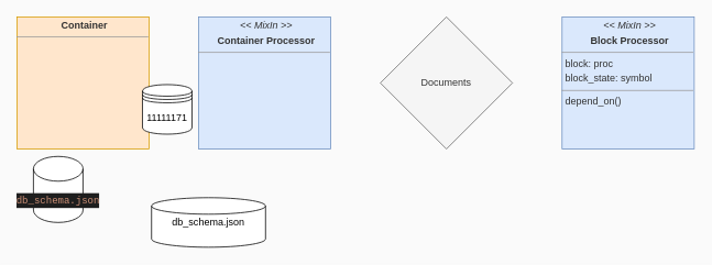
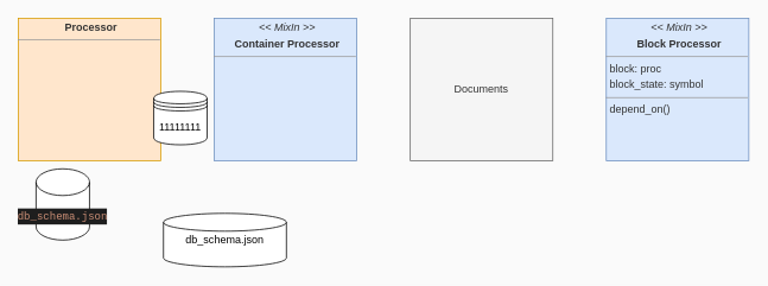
- <mxCell id="2" value="&lt;p style=&quot;margin:0px;margin-left:4px;margin-top:4px;text-align:center&quot;&gt;&lt;b&gt;Container&lt;/b&gt;&lt;/p&gt;&lt;hr size=&quot;1&quot;/&gt;" style="whiteSpace=wrap;html=1;rounded=0;fillColor=#ffe6cc;strokeColor=#d79b00;fontColor=#333333;align=left;overflow=fill;fontSize=12;fontFamily=Helvetica" parent="1" vertex="1"><mxGeometry x="20" y="20" width="160" height="160" as="geometry" /></mxCell>
+ <mxCell id="2" value="&lt;p style=&quot;margin:0px;margin-left:4px;margin-top:4px;text-align:center&quot;&gt;&lt;b&gt;Processor&lt;/b&gt;&lt;/p&gt;&lt;hr size=&quot;1&quot;/&gt;" style="whiteSpace=wrap;html=1;rounded=0;fillColor=#ffe6cc;strokeColor=#d79b00;fontColor=#333333;align=left;overflow=fill;fontSize=12;fontFamily=Helvetica" parent="1" vertex="1"><mxGeometry x="20" y="20" width="160" height="160" as="geometry" /></mxCell>
- <mxCell id="4" value="Documents" style="rhombus;whiteSpace=wrap;html=1;fillColor=#f5f5f5;strokeColor=#666666;fontColor=#333333;" parent="1" vertex="1"><mxGeometry x="460" y="20" width="160" height="160" as="geometry" /></mxCell>
+ <mxCell id="4" value="Documents" style="whiteSpace=wrap;html=1;rounded=0;fillColor=#f5f5f5;strokeColor=#666666;fontColor=#333333" parent="1" vertex="1"><mxGeometry x="460" y="20" width="160" height="160" as="geometry" /></mxCell>
- <mxCell id="7" value="11111171" style="shape=datastore;whiteSpace=wrap;html=1;" vertex="1" parent="1"><mxGeometry x="172" y="102" width="60" height="60" as="geometry" /></mxCell>
+ <mxCell id="7" value="11111111" style="shape=datastore;whiteSpace=wrap;html=1;" vertex="1" parent="1"><mxGeometry x="172" y="102" width="60" height="60" as="geometry" /></mxCell>
